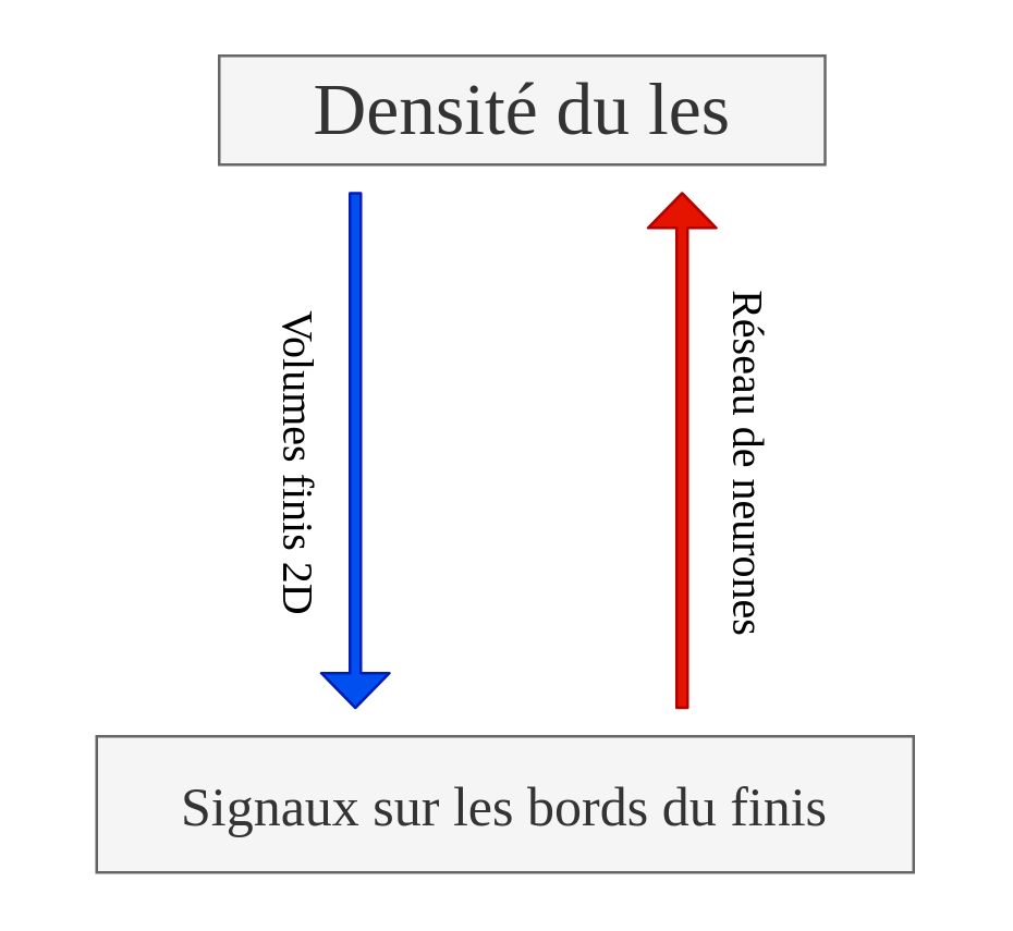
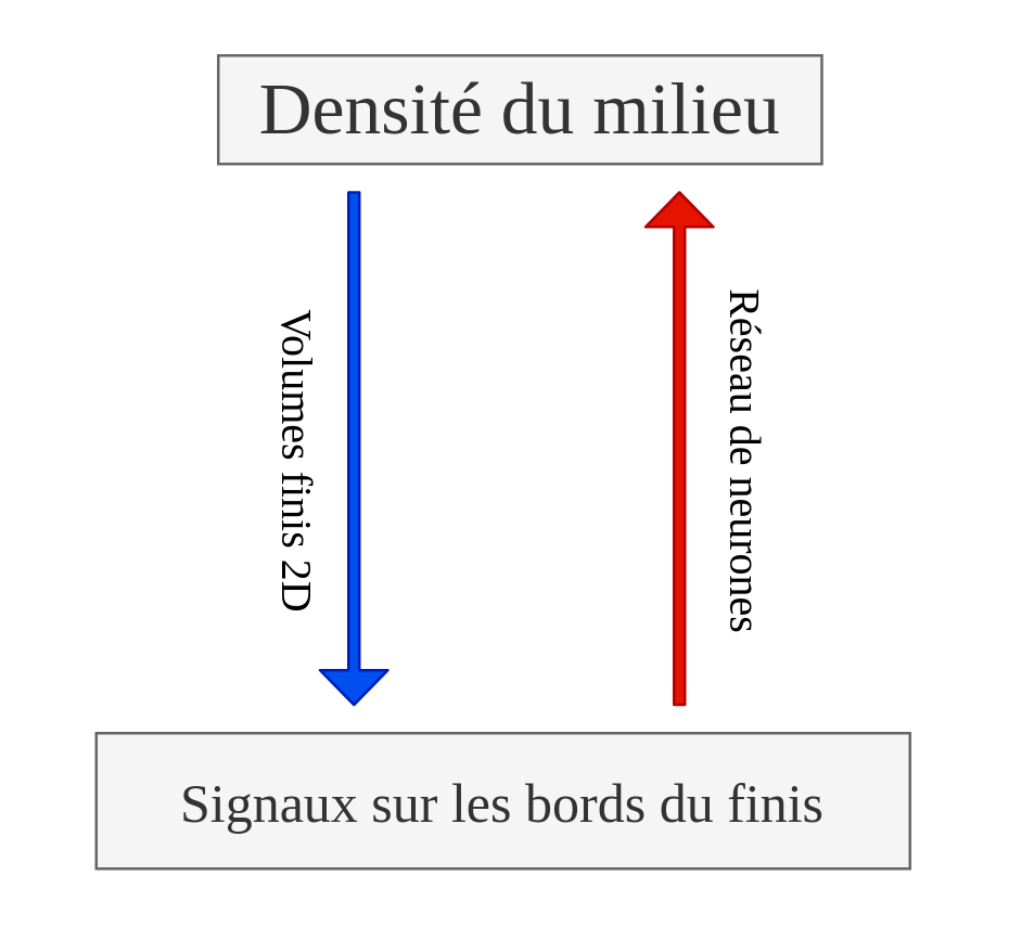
- <mxCell id="2" value="&lt;font face=&quot;Iwona&quot; style=&quot;font-size: 27px&quot;&gt;Densité du les&lt;/font&gt;" style="text;html=1;strokeColor=#666666;fillColor=#f5f5f5;align=center;verticalAlign=middle;whiteSpace=wrap;rounded=0;fontColor=#333333;" parent="1" vertex="1"><mxGeometry x="80" y="20" width="222.5" height="40" as="geometry" /></mxCell>
+ <mxCell id="2" value="&lt;font face=&quot;Iwona&quot; style=&quot;font-size: 27px&quot;&gt;Densité du milieu&lt;/font&gt;" style="text;html=1;strokeColor=#666666;fillColor=#f5f5f5;align=center;verticalAlign=middle;whiteSpace=wrap;rounded=0;fontColor=#333333;" parent="1" vertex="1"><mxGeometry x="80" y="20" width="222.5" height="40" as="geometry" /></mxCell>
